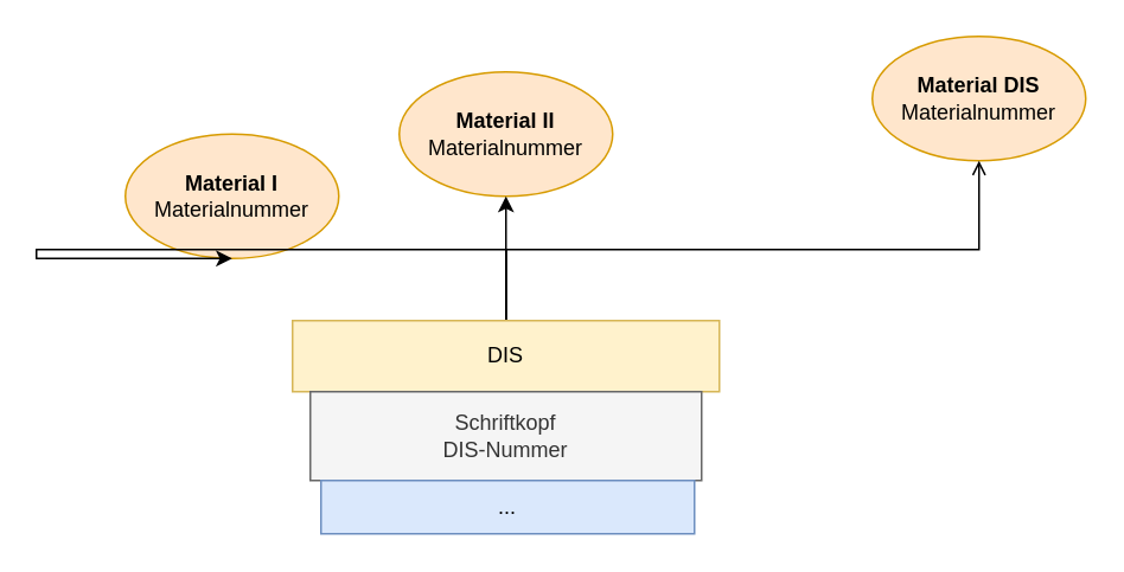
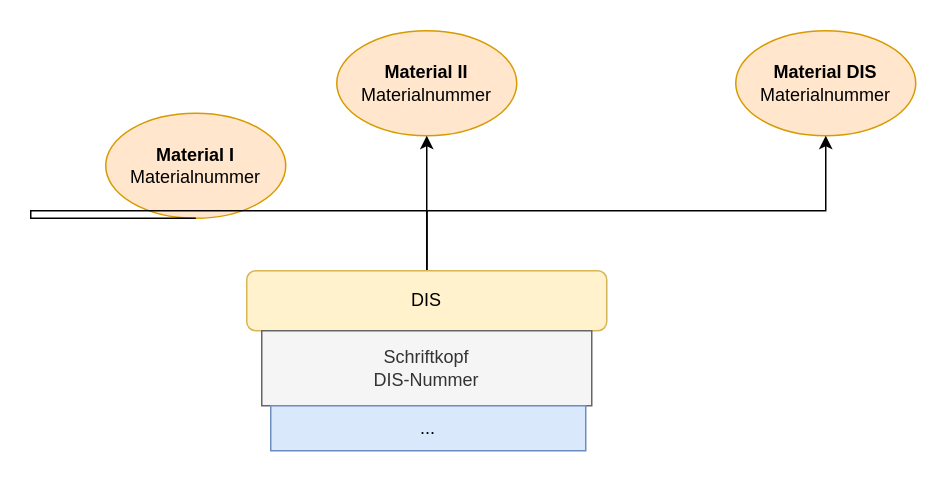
- <mxCell id="3" value="&lt;b&gt;Material II&lt;/b&gt;&lt;br&gt;Materialnummer" style="ellipse;whiteSpace=wrap;html=1;fillColor=#ffe6cc;strokeColor=#d79b00;" vertex="1" parent="1"><mxGeometry x="224" y="40" width="120" height="70" as="geometry" /></mxCell>
+ <mxCell id="3" value="&lt;b&gt;Material II&lt;/b&gt;&lt;br&gt;Materialnummer" style="ellipse;whiteSpace=wrap;html=1;fillColor=#ffe6cc;strokeColor=#d79b00;" vertex="1" parent="1"><mxGeometry x="224" y="20" width="120" height="70" as="geometry" /></mxCell>
- <mxCell id="5" style="edgeStyle=orthogonalEdgeStyle;rounded=0;orthogonalLoop=1;jettySize=auto;html=1;endArrow=open;" edge="1" parent="1" source="8" target="4"><mxGeometry relative="1" as="geometry"><Array as="points"><mxPoint x="284" y="140" /><mxPoint x="550" y="140" /></Array></mxGeometry></mxCell>
+ <mxCell id="5" style="edgeStyle=orthogonalEdgeStyle;rounded=0;orthogonalLoop=1;jettySize=auto;html=1;" edge="1" parent="1" source="8" target="4"><mxGeometry relative="1" as="geometry"><Array as="points"><mxPoint x="284" y="140" /><mxPoint x="550" y="140" /></Array></mxGeometry></mxCell>
- <mxCell id="7" style="edgeStyle=orthogonalEdgeStyle;rounded=0;orthogonalLoop=1;jettySize=auto;html=1;entryX=0.5;entryY=1;entryDx=0;entryDy=0;" edge="1" parent="1" source="8" target="2"><mxGeometry relative="1" as="geometry"><mxPoint x="50" y="100" as="targetPoint" /><Array as="points"><mxPoint x="284" y="140" /><mxPoint x="20" y="140" /></Array></mxGeometry></mxCell>
+ <mxCell id="7" style="edgeStyle=orthogonalEdgeStyle;rounded=0;orthogonalLoop=1;jettySize=auto;html=1;entryX=0.5;entryY=1;entryDx=0;entryDy=0;endArrow=none;" edge="1" parent="1" source="8" target="2"><mxGeometry relative="1" as="geometry"><mxPoint x="50" y="100" as="targetPoint" /><Array as="points"><mxPoint x="284" y="140" /><mxPoint x="20" y="140" /></Array></mxGeometry></mxCell>
- <mxCell id="8" value="DIS" style="whiteSpace=wrap;html=1;fillColor=#fff2cc;strokeColor=#d6b656;rounded=0;" vertex="1" parent="1"><mxGeometry x="164" y="180" width="240" height="40" as="geometry" /></mxCell>
+ <mxCell id="8" value="DIS" style="rounded=1;whiteSpace=wrap;html=1;fillColor=#fff2cc;strokeColor=#d6b656;" vertex="1" parent="1"><mxGeometry x="164" y="180" width="240" height="40" as="geometry" /></mxCell>
